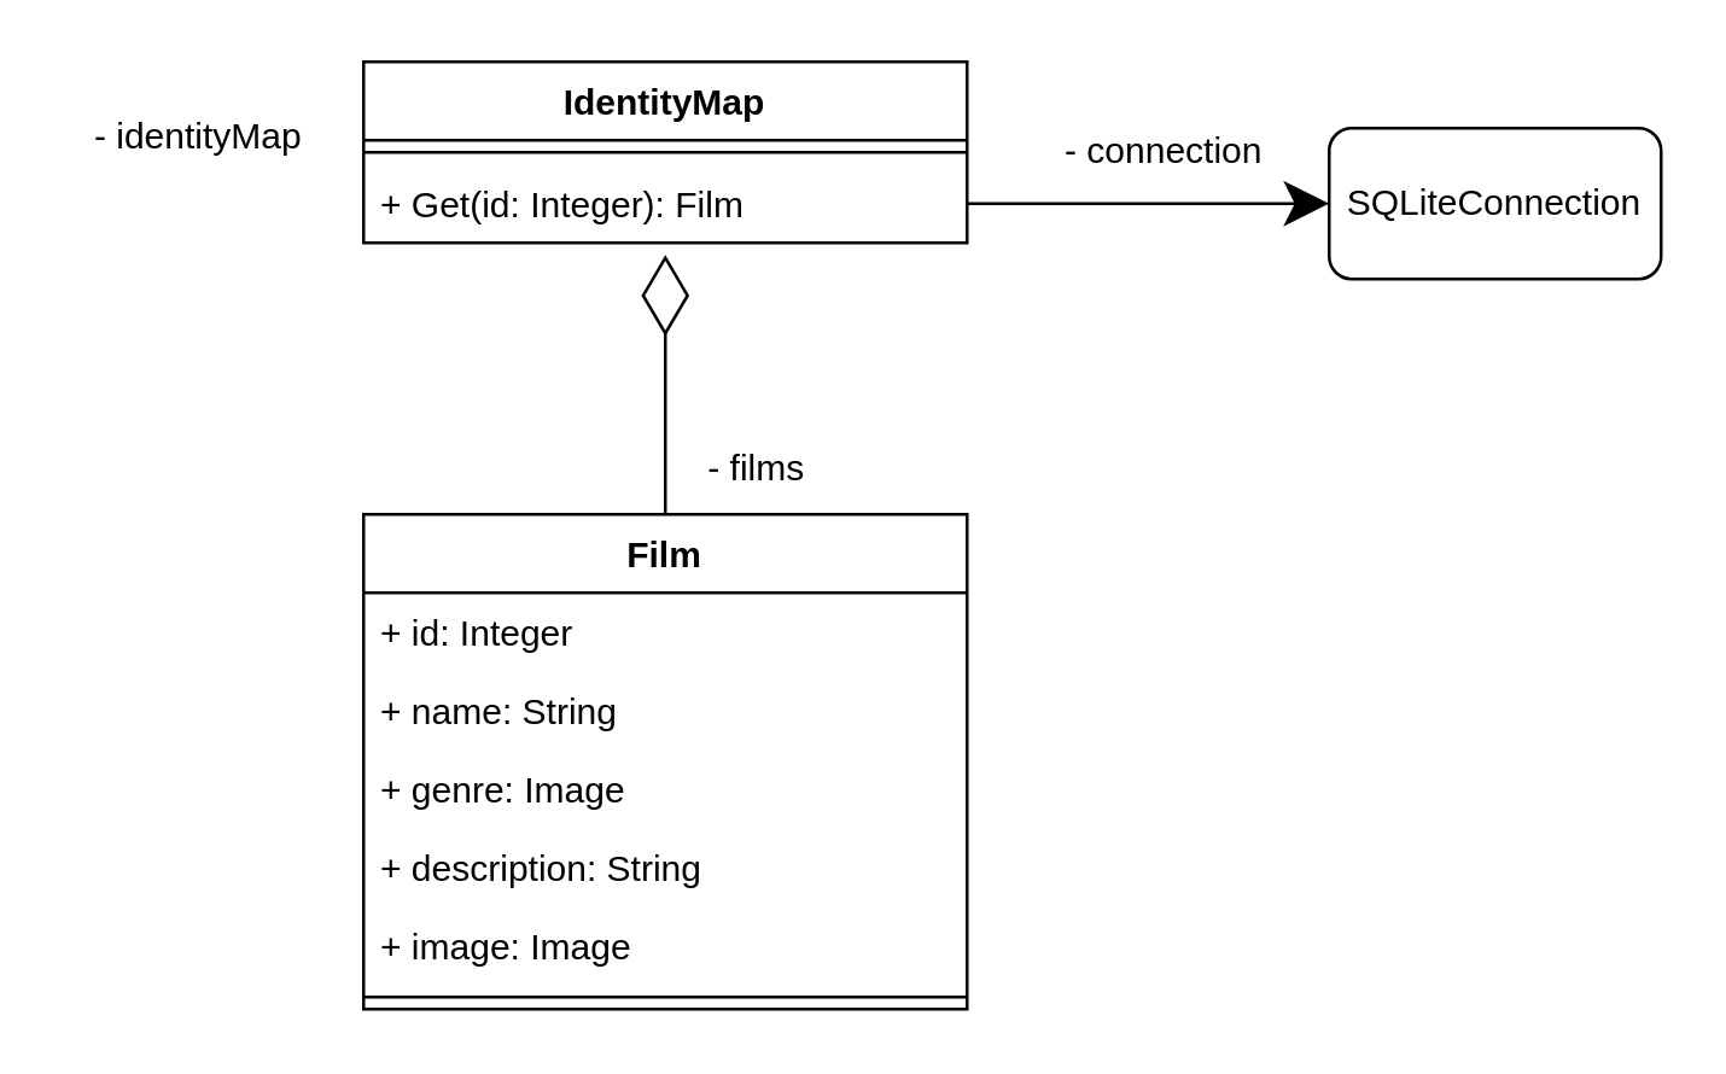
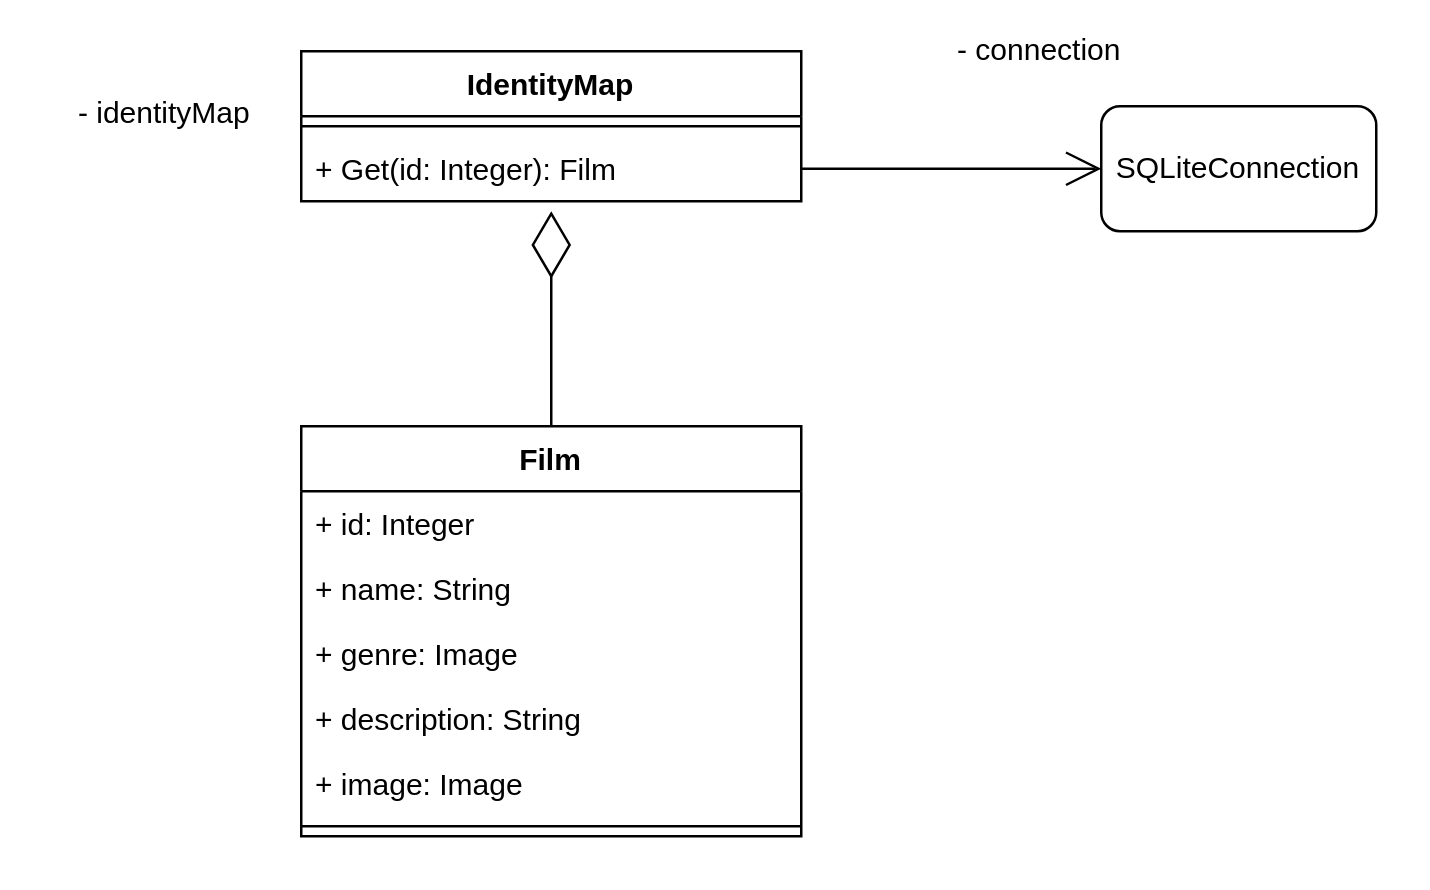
- <mxCell id="17" value="- connection" style="text;html=1;align=center;verticalAlign=middle;resizable=0;points=[];autosize=1;strokeColor=none;fillColor=none;" vertex="1" parent="1"><mxGeometry x="340" y="35" width="90" height="30" as="geometry" /></mxCell>
+ <mxCell id="17" value="- connection" style="text;html=1;align=center;verticalAlign=middle;resizable=0;points=[];autosize=1;strokeColor=none;fillColor=none;" vertex="1" parent="1"><mxGeometry x="370" y="5" width="90" height="30" as="geometry" /></mxCell>
- <mxCell id="15" value="" style="endArrow=classic;endFill=1;endSize=12;html=1;rounded=0;entryX=0;entryY=0.5;entryDx=0;entryDy=0;exitX=1;exitY=0.5;exitDx=0;exitDy=0;" edge="1" parent="1" source="4" target="16"><mxGeometry width="160" relative="1" as="geometry"><mxPoint x="330" y="100" as="sourcePoint" /><mxPoint x="420" y="60" as="targetPoint" /></mxGeometry></mxCell>
+ <mxCell id="15" value="" style="endArrow=open;endFill=1;endSize=12;html=1;rounded=0;entryX=0;entryY=0.5;entryDx=0;entryDy=0;exitX=1;exitY=0.5;exitDx=0;exitDy=0;" edge="1" parent="1" source="4" target="16"><mxGeometry width="160" relative="1" as="geometry"><mxPoint x="330" y="100" as="sourcePoint" /><mxPoint x="420" y="60" as="targetPoint" /></mxGeometry></mxCell>
- <mxCell id="13" value="- films" style="text;html=1;align=center;verticalAlign=middle;resizable=0;points=[];autosize=1;strokeColor=none;fillColor=none;" vertex="1" parent="1"><mxGeometry x="220" y="140" width="60" height="30" as="geometry" /></mxCell>
